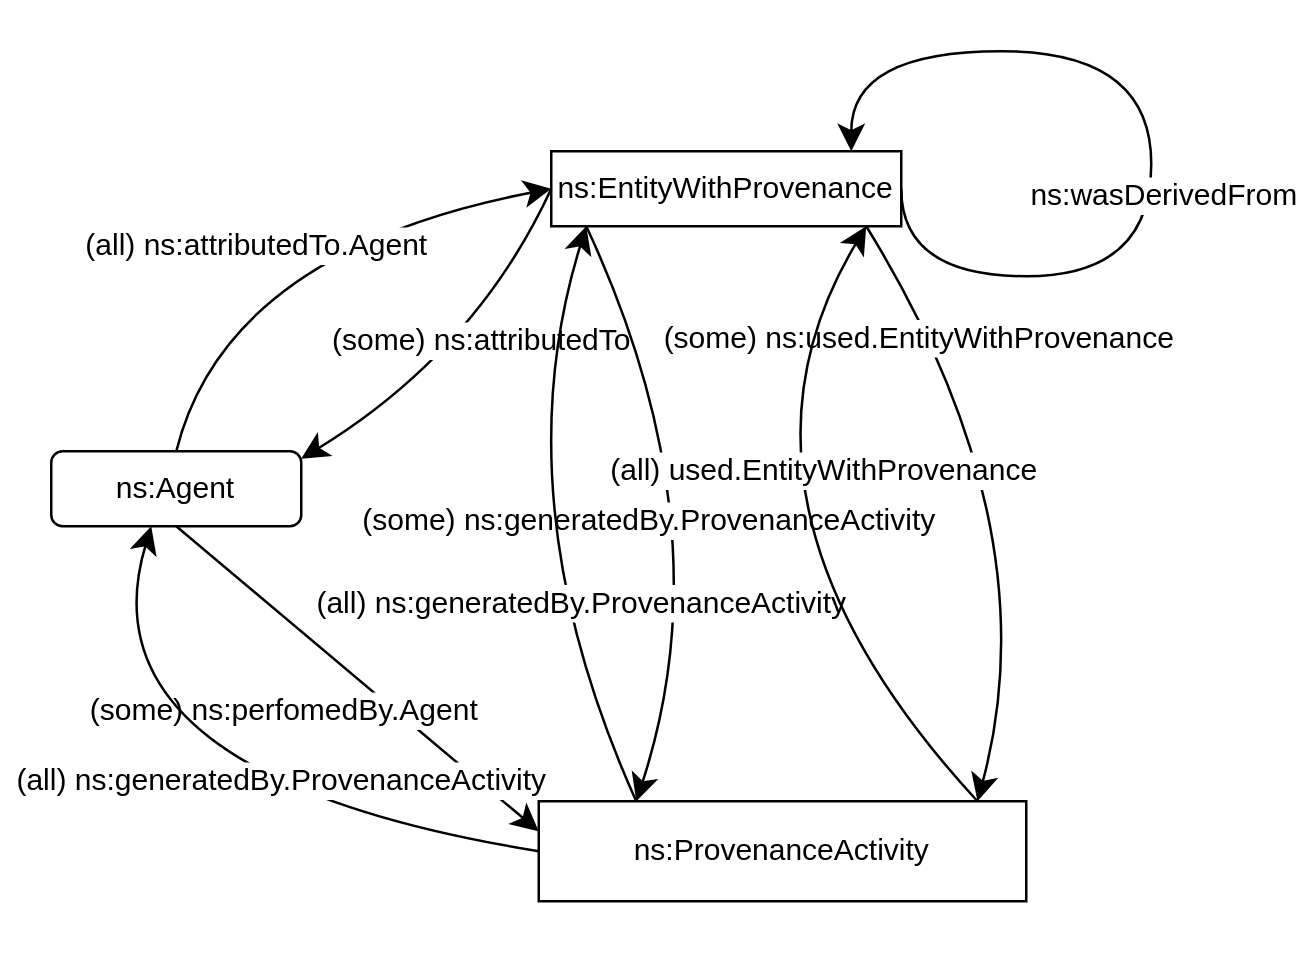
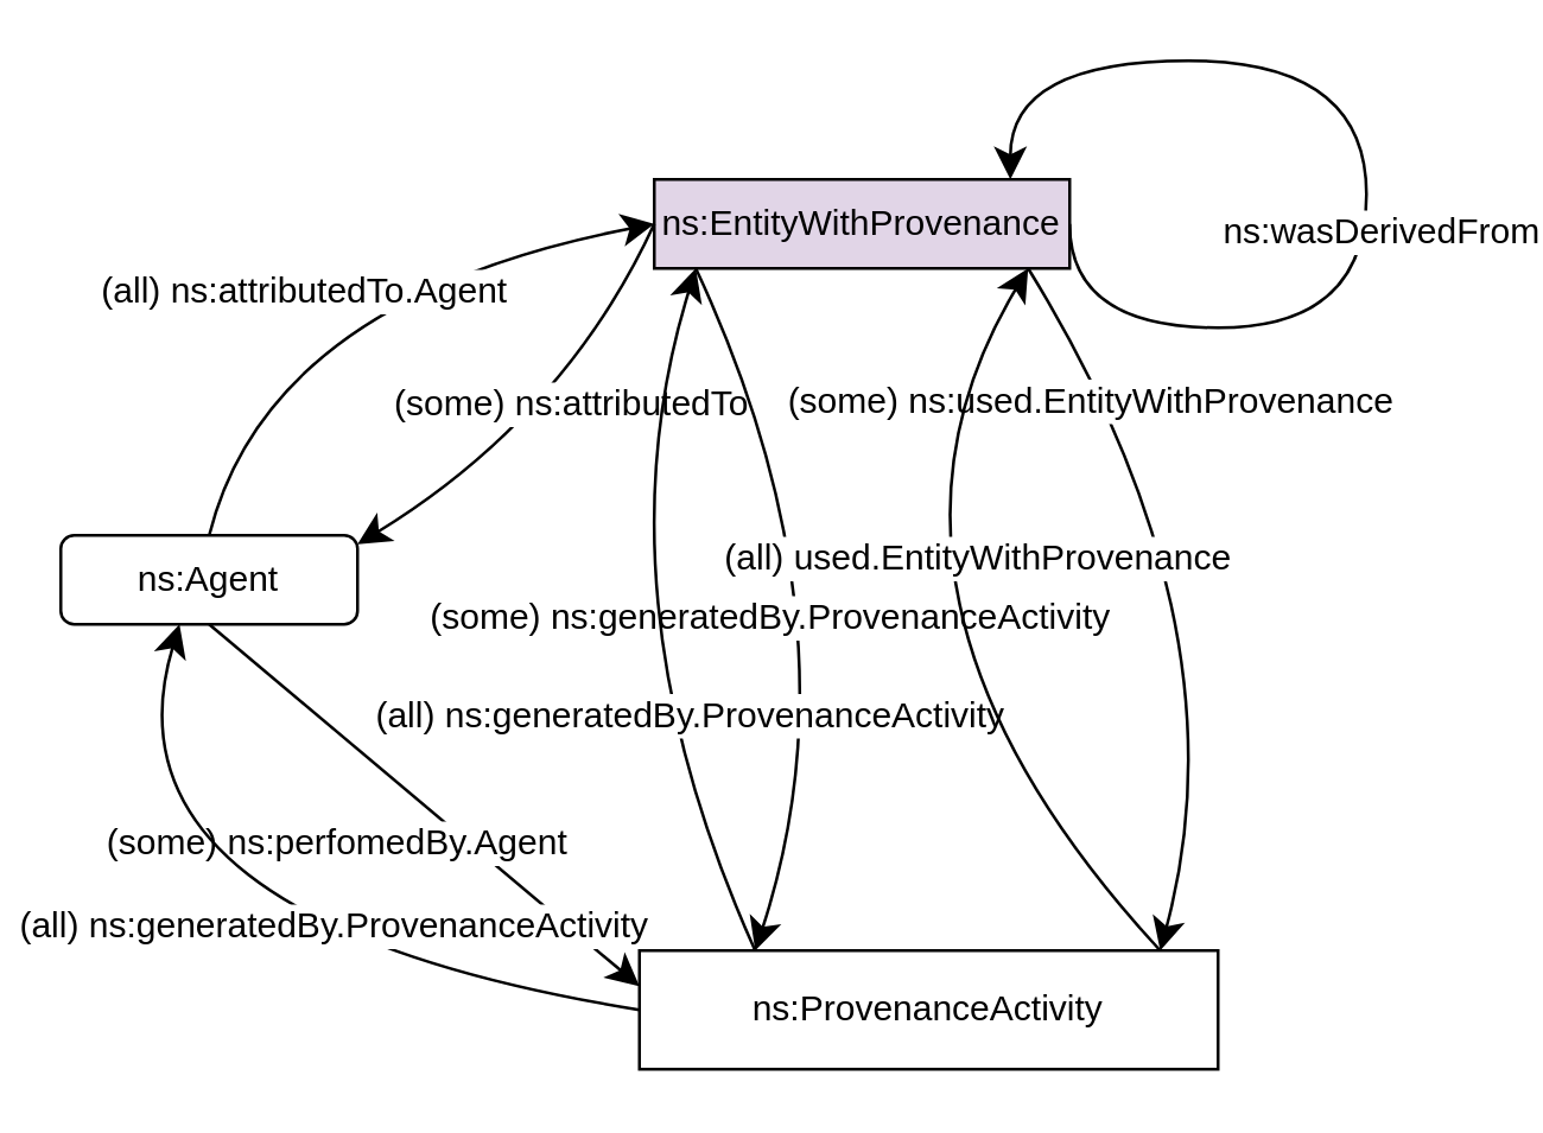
- <mxCell id="2" value="ns:EntityWithProvenance" style="rounded=0;whiteSpace=wrap;html=1;snapToPoint=1;points=[[0.1,0],[0.2,0],[0.3,0],[0.4,0],[0.5,0],[0.6,0],[0.7,0],[0.8,0],[0.9,0],[0,0.1],[0,0.3],[0,0.5],[0,0.7],[0,0.9],[0.1,1],[0.2,1],[0.3,1],[0.4,1],[0.5,1],[0.6,1],[0.7,1],[0.8,1],[0.9,1],[1,0.1],[1,0.3],[1,0.5],[1,0.7],[1,0.9]];" vertex="1" parent="1"><mxGeometry x="220" y="60" width="140" height="30" as="geometry" /></mxCell>
+ <mxCell id="2" value="ns:EntityWithProvenance" style="rounded=0;whiteSpace=wrap;html=1;snapToPoint=1;points=[[0.1,0],[0.2,0],[0.3,0],[0.4,0],[0.5,0],[0.6,0],[0.7,0],[0.8,0],[0.9,0],[0,0.1],[0,0.3],[0,0.5],[0,0.7],[0,0.9],[0.1,1],[0.2,1],[0.3,1],[0.4,1],[0.5,1],[0.6,1],[0.7,1],[0.8,1],[0.9,1],[1,0.1],[1,0.3],[1,0.5],[1,0.7],[1,0.9]];fillColor=#e1d5e7;" vertex="1" parent="1"><mxGeometry x="220" y="60" width="140" height="30" as="geometry" /></mxCell>
